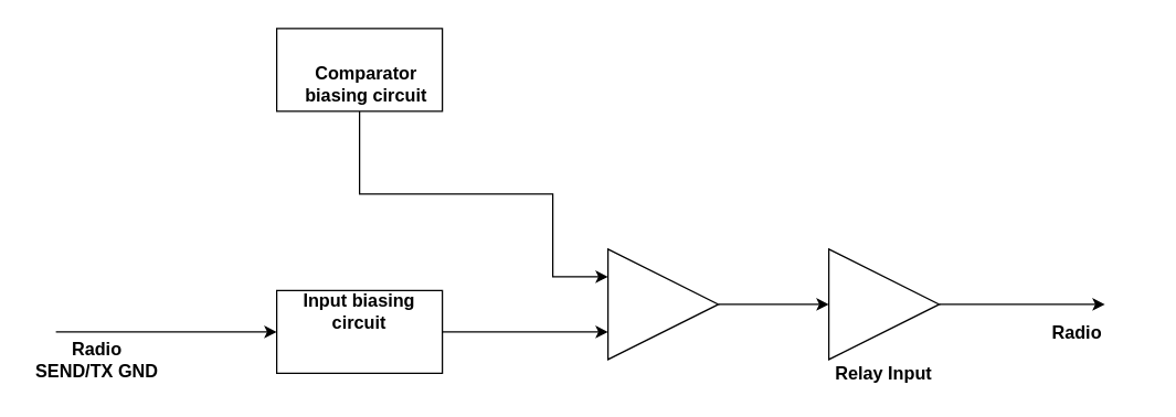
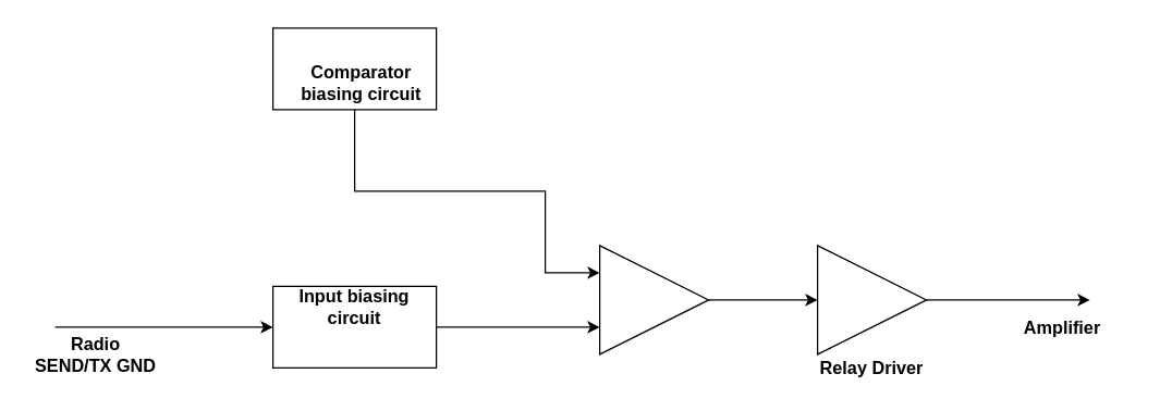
- <mxCell id="15" value="&lt;span style=&quot;font-size: 13px&quot;&gt;&lt;b&gt;Radio&lt;/b&gt;&lt;/span&gt;" style="text;html=1;strokeColor=none;fillColor=none;align=center;verticalAlign=middle;whiteSpace=wrap;rounded=0;" vertex="1" parent="1"><mxGeometry x="730" y="230" width="100" height="20" as="geometry" /></mxCell>
+ <mxCell id="15" value="&lt;span style=&quot;font-size: 13px&quot;&gt;&lt;b&gt;Amplifier&lt;/b&gt;&lt;/span&gt;" style="text;html=1;strokeColor=none;fillColor=none;align=center;verticalAlign=middle;whiteSpace=wrap;rounded=0;" vertex="1" parent="1"><mxGeometry x="730" y="230" width="100" height="20" as="geometry" /></mxCell>
- <mxCell id="13" value="&lt;b&gt;&lt;font style=&quot;font-size: 13px&quot;&gt;Relay Input&lt;/font&gt;&lt;/b&gt;" style="text;html=1;strokeColor=none;fillColor=none;align=center;verticalAlign=middle;whiteSpace=wrap;rounded=0;" vertex="1" parent="1"><mxGeometry x="590" y="260" width="100" height="20" as="geometry" /></mxCell>
+ <mxCell id="13" value="&lt;b&gt;&lt;font style=&quot;font-size: 13px&quot;&gt;Relay Driver&lt;/font&gt;&lt;/b&gt;" style="text;html=1;strokeColor=none;fillColor=none;align=center;verticalAlign=middle;whiteSpace=wrap;rounded=0;" vertex="1" parent="1"><mxGeometry x="590" y="260" width="100" height="20" as="geometry" /></mxCell>
